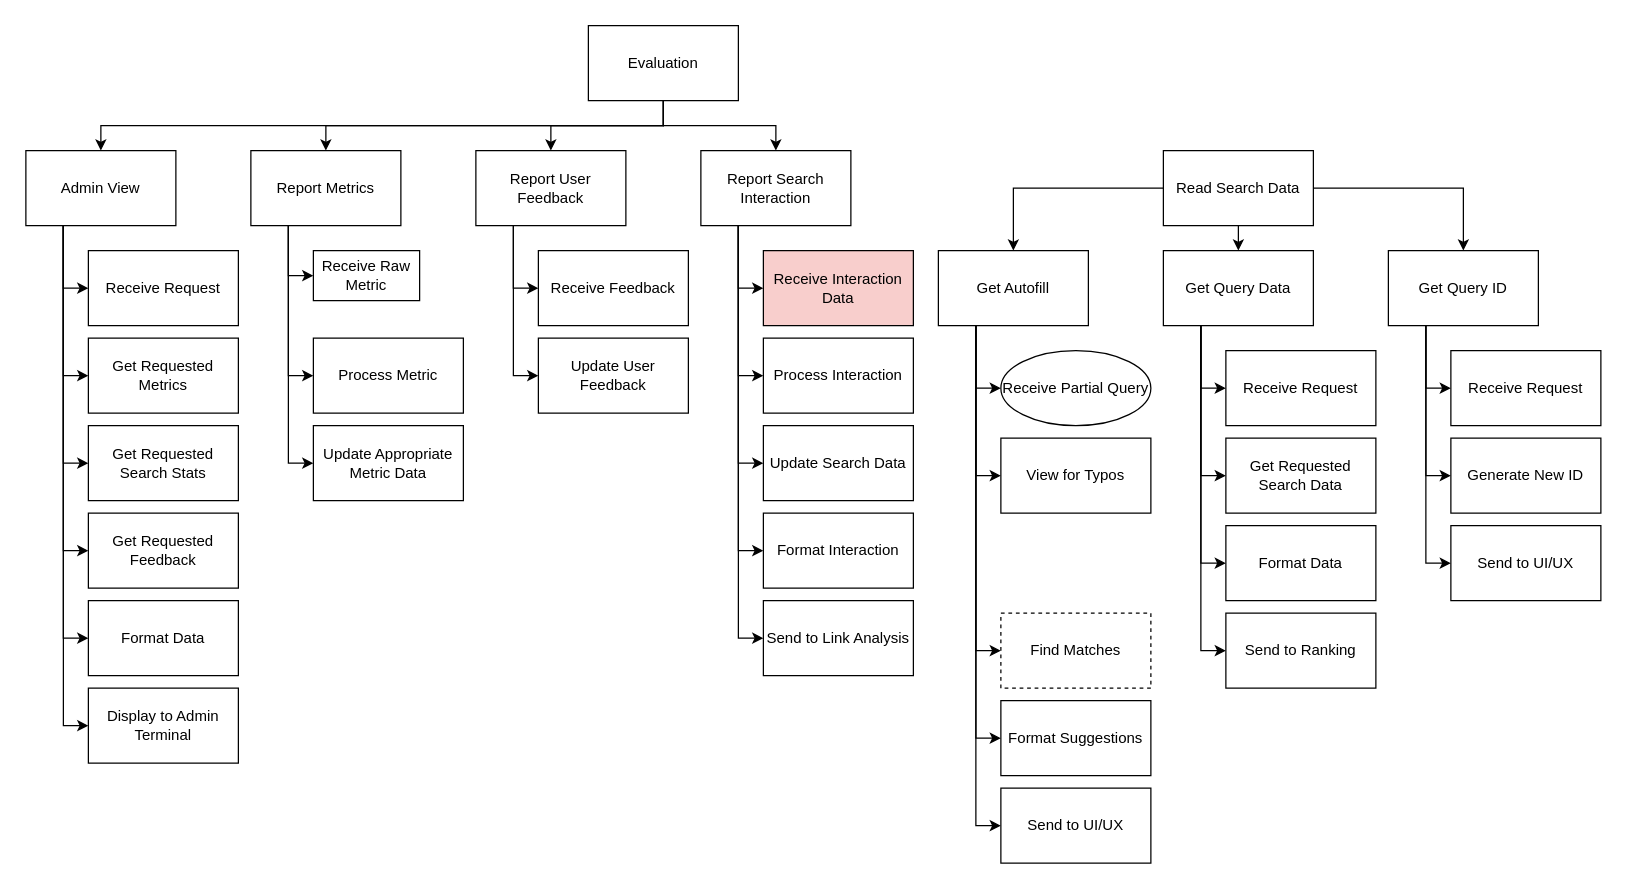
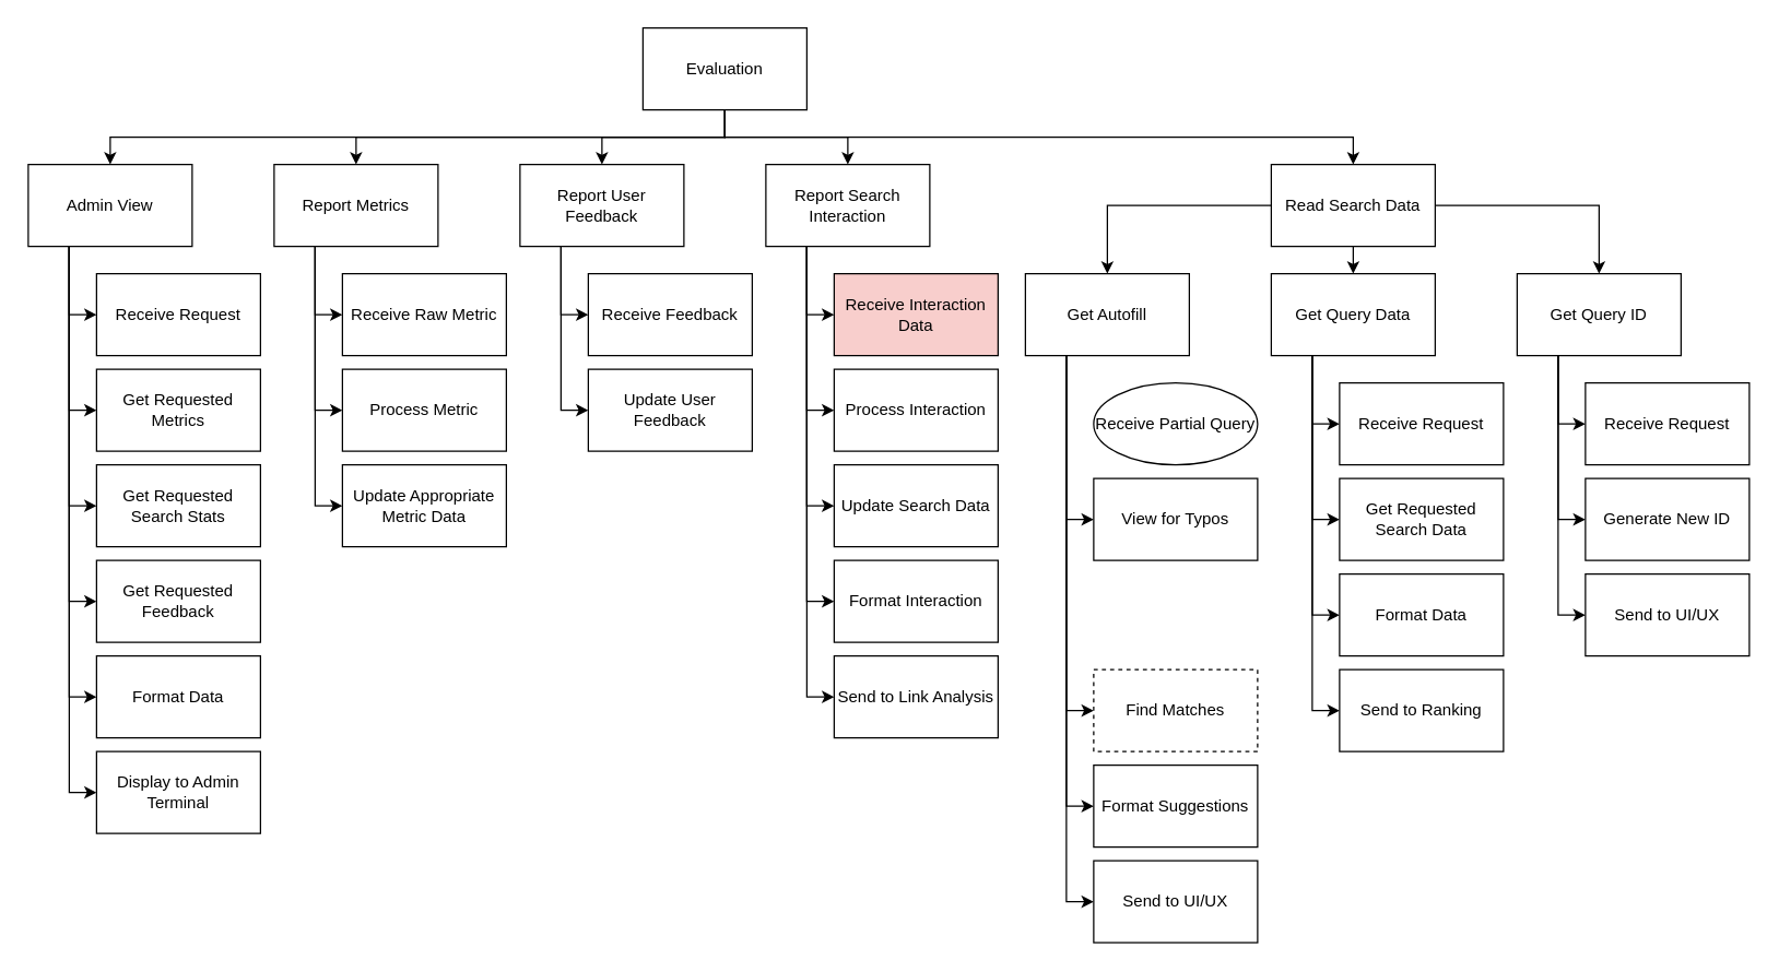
+ <mxCell id="5" style="edgeStyle=orthogonalEdgeStyle;rounded=0;orthogonalLoop=1;jettySize=auto;html=1;exitX=0.5;exitY=1;exitDx=0;exitDy=0;entryX=0.5;entryY=0;entryDx=0;entryDy=0;" parent="1" source="7" target="43" edge="1"><mxGeometry relative="1" as="geometry" /></mxCell>
- <mxCell id="10" value="Receive Raw Metric" style="rounded=0;whiteSpace=wrap;html=1;" parent="1" vertex="1"><mxGeometry x="250" y="200" width="85" height="40" as="geometry" /></mxCell>
+ <mxCell id="10" value="Receive Raw Metric" style="rounded=0;whiteSpace=wrap;html=1;" parent="1" vertex="1"><mxGeometry x="250" y="200" width="120" height="60" as="geometry" /></mxCell>
- <mxCell id="15" style="edgeStyle=orthogonalEdgeStyle;rounded=0;orthogonalLoop=1;jettySize=auto;html=1;exitX=0.25;exitY=1;exitDx=0;exitDy=0;entryX=0;entryY=0.5;entryDx=0;entryDy=0;" parent="1" source="20" target="14" edge="1"><mxGeometry relative="1" as="geometry" /></mxCell>
